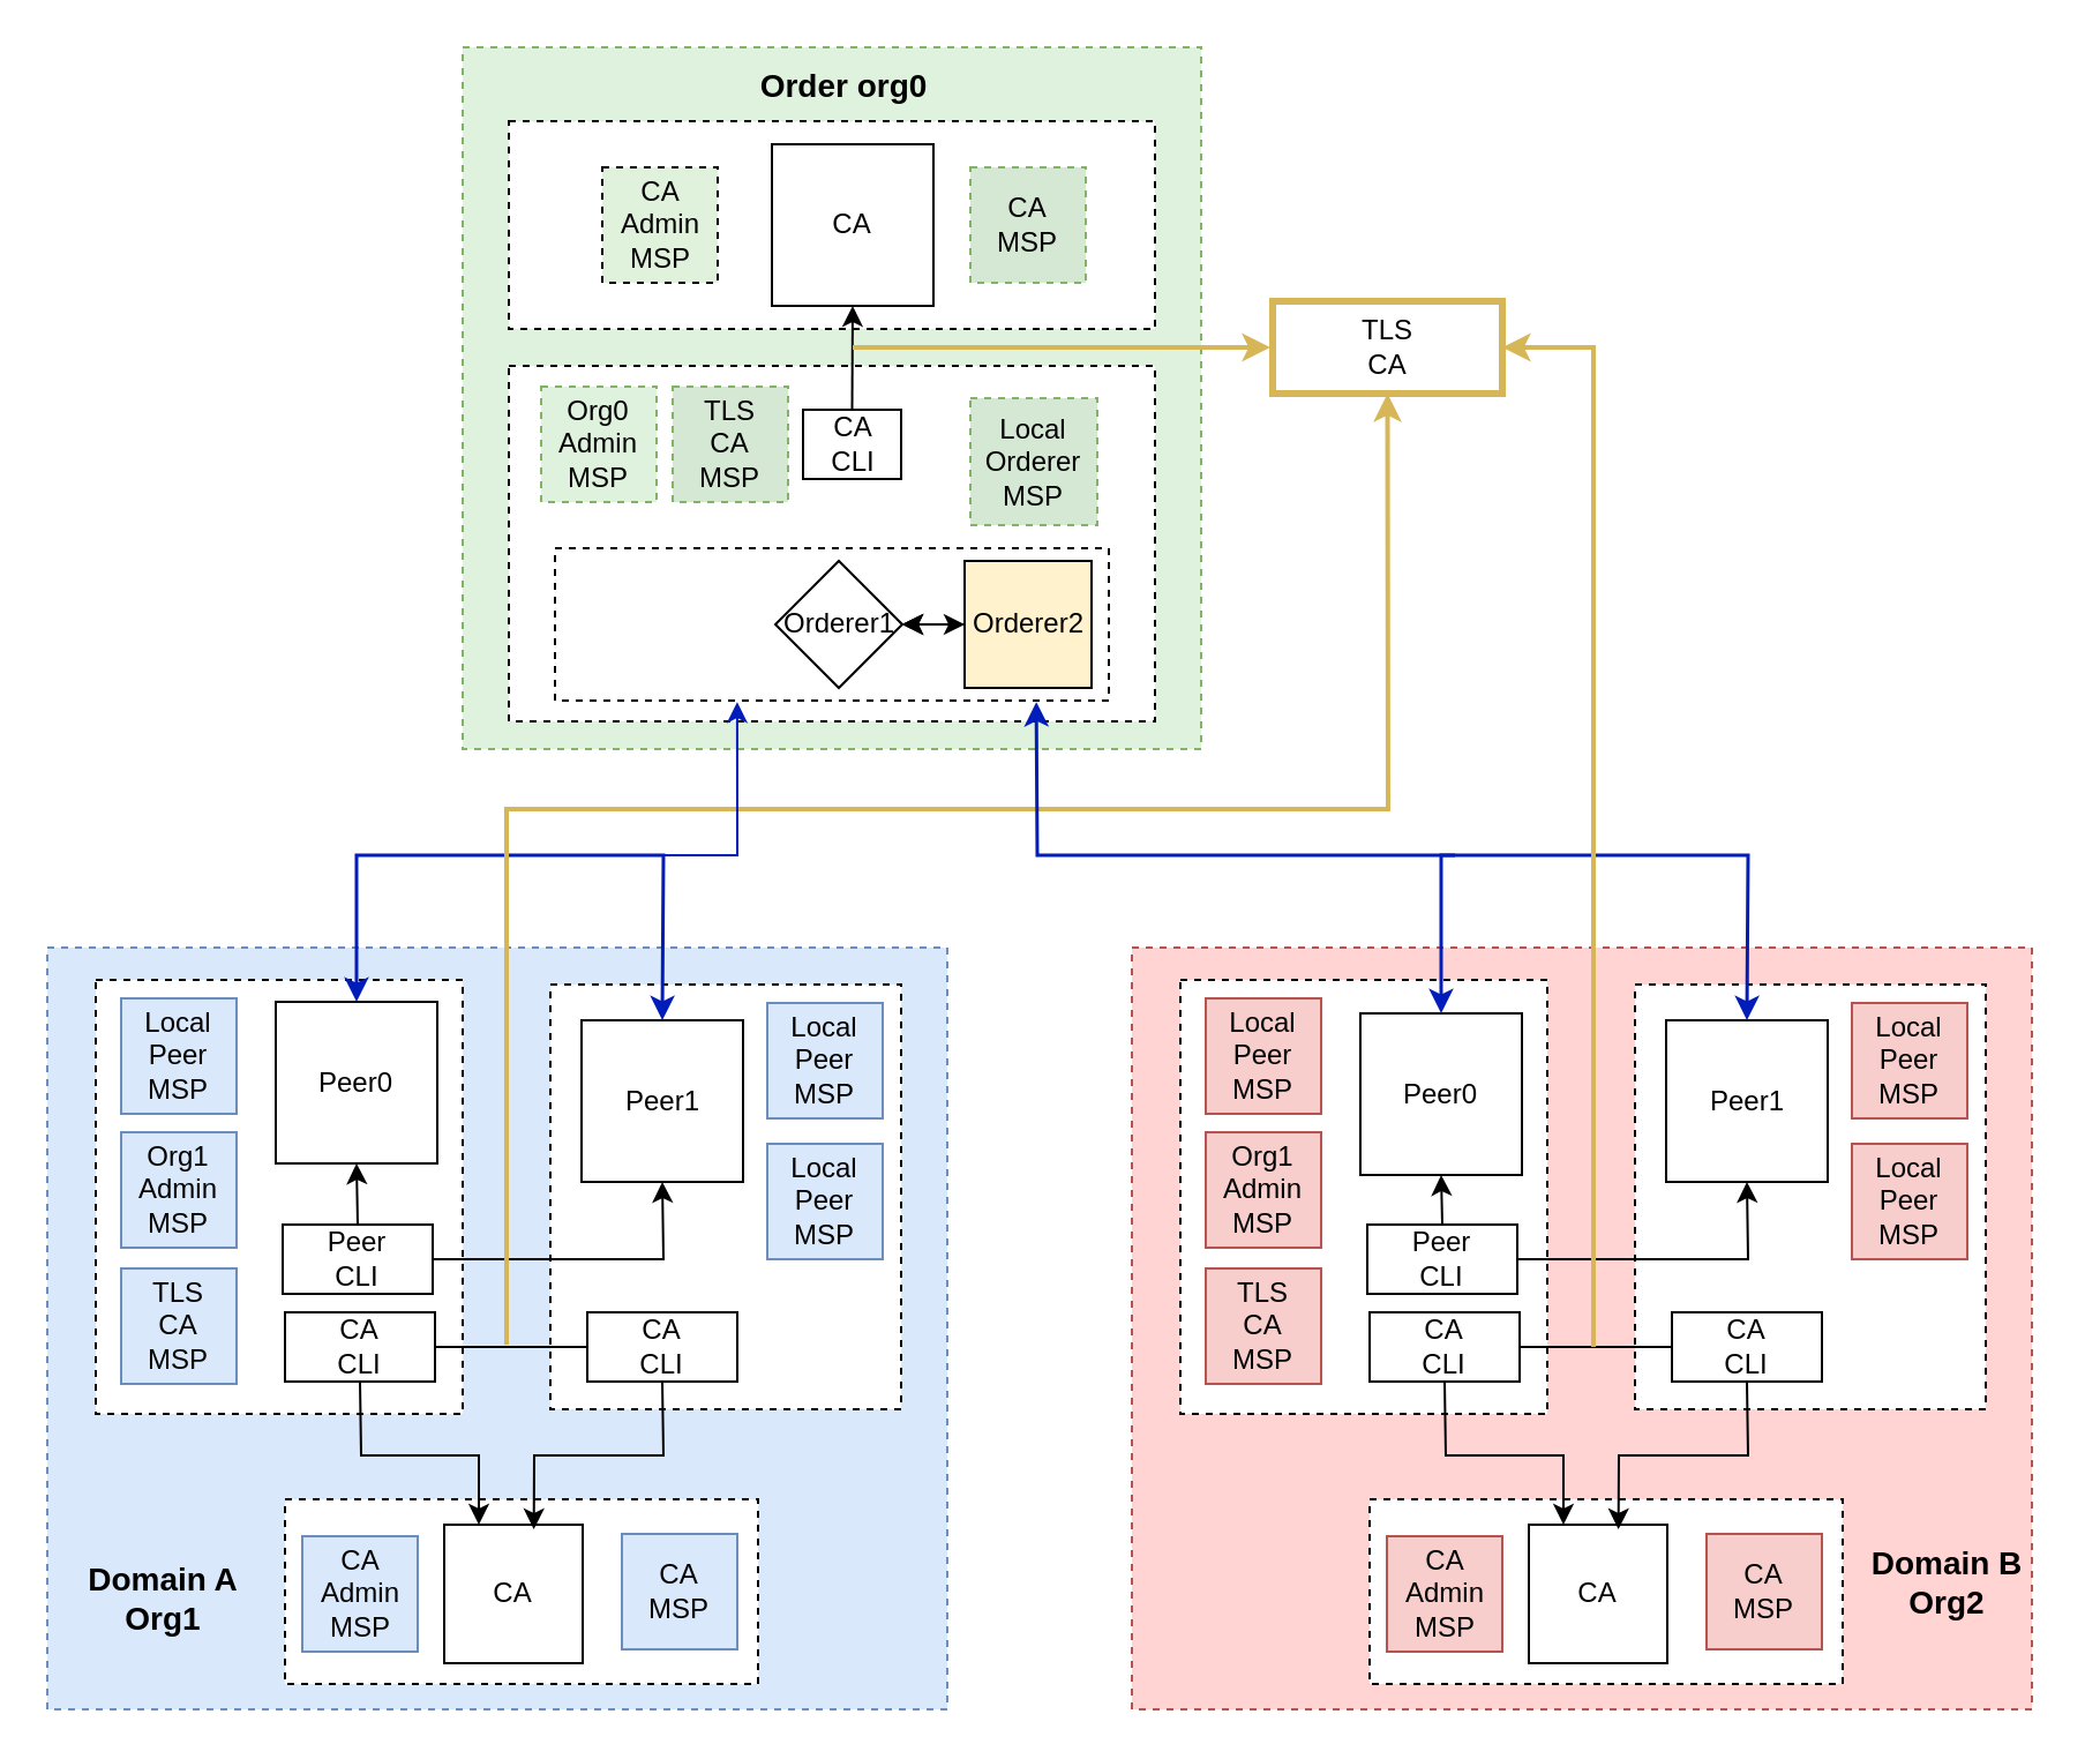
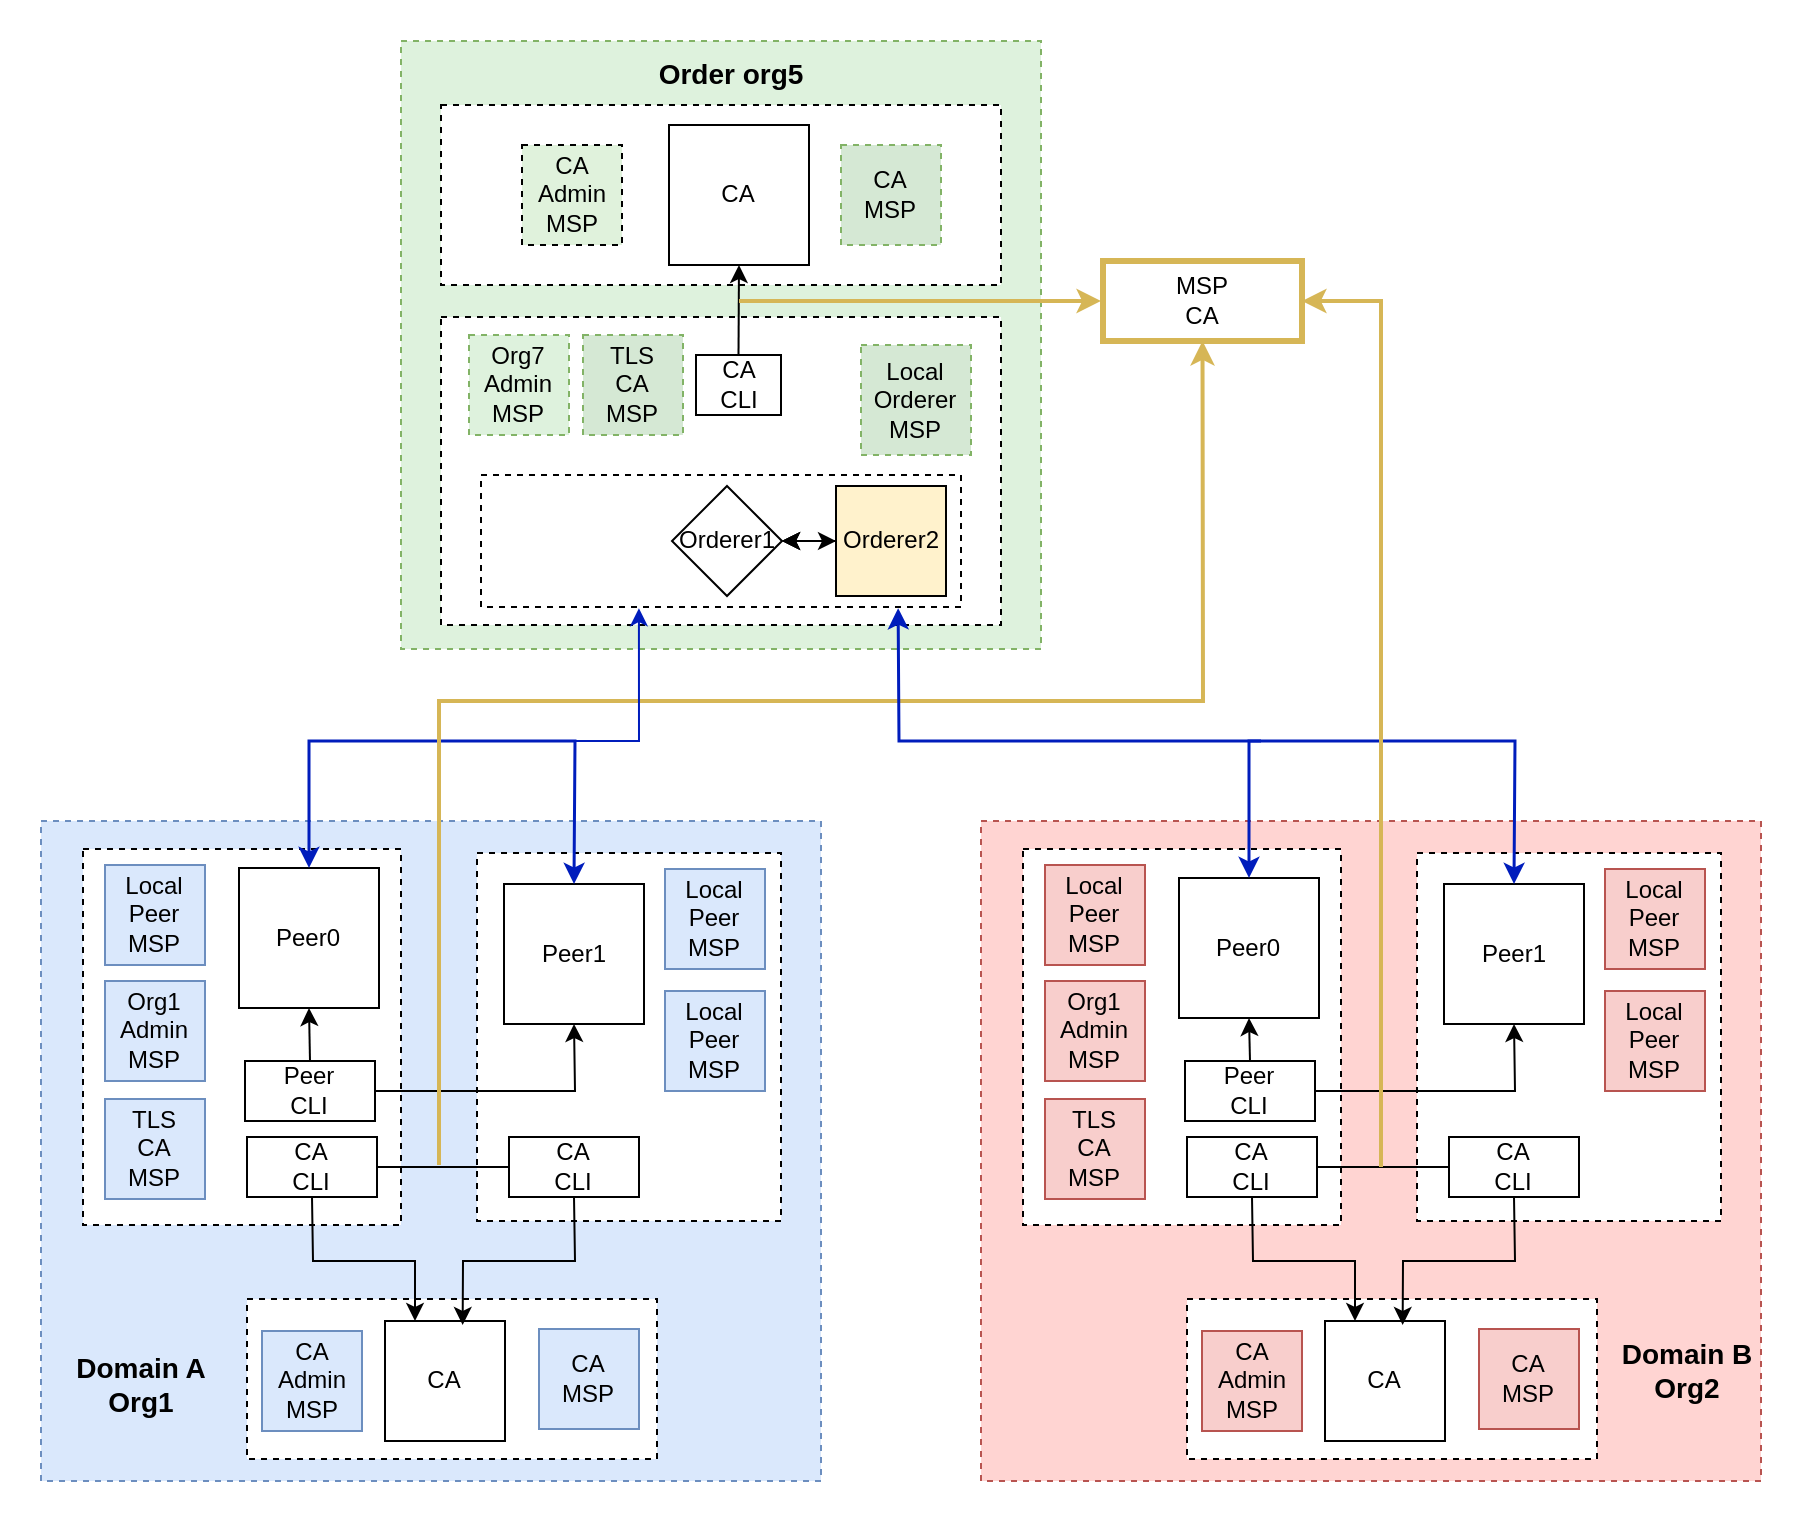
- <mxCell id="73" value="&lt;b style=&quot;font-size: 14px;&quot;&gt;Order&amp;nbsp;&lt;span style=&quot;background-color: initial;&quot;&gt;org0&lt;/span&gt;&lt;/b&gt;" style="text;html=1;align=center;verticalAlign=middle;resizable=0;points=[];autosize=1;strokeColor=none;fillColor=none;" vertex="1" parent="1"><mxGeometry x="314.5" y="22" width="100" height="30" as="geometry" /></mxCell>
+ <mxCell id="73" value="&lt;b style=&quot;font-size: 14px;&quot;&gt;Order&amp;nbsp;&lt;span style=&quot;background-color: initial;&quot;&gt;org5&lt;/span&gt;&lt;/b&gt;" style="text;html=1;align=center;verticalAlign=middle;resizable=0;points=[];autosize=1;strokeColor=none;fillColor=none;" vertex="1" parent="1"><mxGeometry x="314.5" y="22" width="100" height="30" as="geometry" /></mxCell>
- <mxCell id="58" value="TLS&lt;div&gt;CA&lt;/div&gt;" style="rounded=0;whiteSpace=wrap;html=1;fillColor=#FFFFFF;strokeColor=#d6b656;strokeWidth=3;" vertex="1" parent="1"><mxGeometry x="551" y="130" width="99.5" height="40" as="geometry" /></mxCell>
+ <mxCell id="58" value="MSP&lt;div&gt;CA&lt;/div&gt;" style="rounded=0;whiteSpace=wrap;html=1;fillColor=#FFFFFF;strokeColor=#d6b656;strokeWidth=3;" vertex="1" parent="1"><mxGeometry x="551" y="130" width="99.5" height="40" as="geometry" /></mxCell>
- <mxCell id="8" value="Org0&lt;div&gt;Admin&lt;/div&gt;&lt;div&gt;MSP&lt;/div&gt;" style="rounded=0;whiteSpace=wrap;html=1;fillColor=#DEF2DD;strokeColor=#82b366;dashed=1;" vertex="1" parent="1"><mxGeometry x="234" y="167" width="50" height="50" as="geometry" /></mxCell>
+ <mxCell id="8" value="Org7&lt;div&gt;Admin&lt;/div&gt;&lt;div&gt;MSP&lt;/div&gt;" style="rounded=0;whiteSpace=wrap;html=1;fillColor=#DEF2DD;strokeColor=#82b366;dashed=1;" vertex="1" parent="1"><mxGeometry x="234" y="167" width="50" height="50" as="geometry" /></mxCell>
- <mxCell id="9" value="Local&lt;div&gt;Orderer&lt;/div&gt;&lt;div&gt;MSP&lt;/div&gt;" style="rounded=0;whiteSpace=wrap;html=1;fillColor=#d5e8d4;strokeColor=#82b366;dashed=1;" vertex="1" parent="1"><mxGeometry x="420" y="172" width="55" height="55" as="geometry" /></mxCell>
+ <mxCell id="9" value="Local&lt;div&gt;Orderer&lt;/div&gt;&lt;div&gt;MSP&lt;/div&gt;" style="rounded=0;whiteSpace=wrap;html=1;fillColor=#d5e8d4;strokeColor=#82b366;dashed=1;" vertex="1" parent="1"><mxGeometry x="430" y="172" width="55" height="55" as="geometry" /></mxCell>
